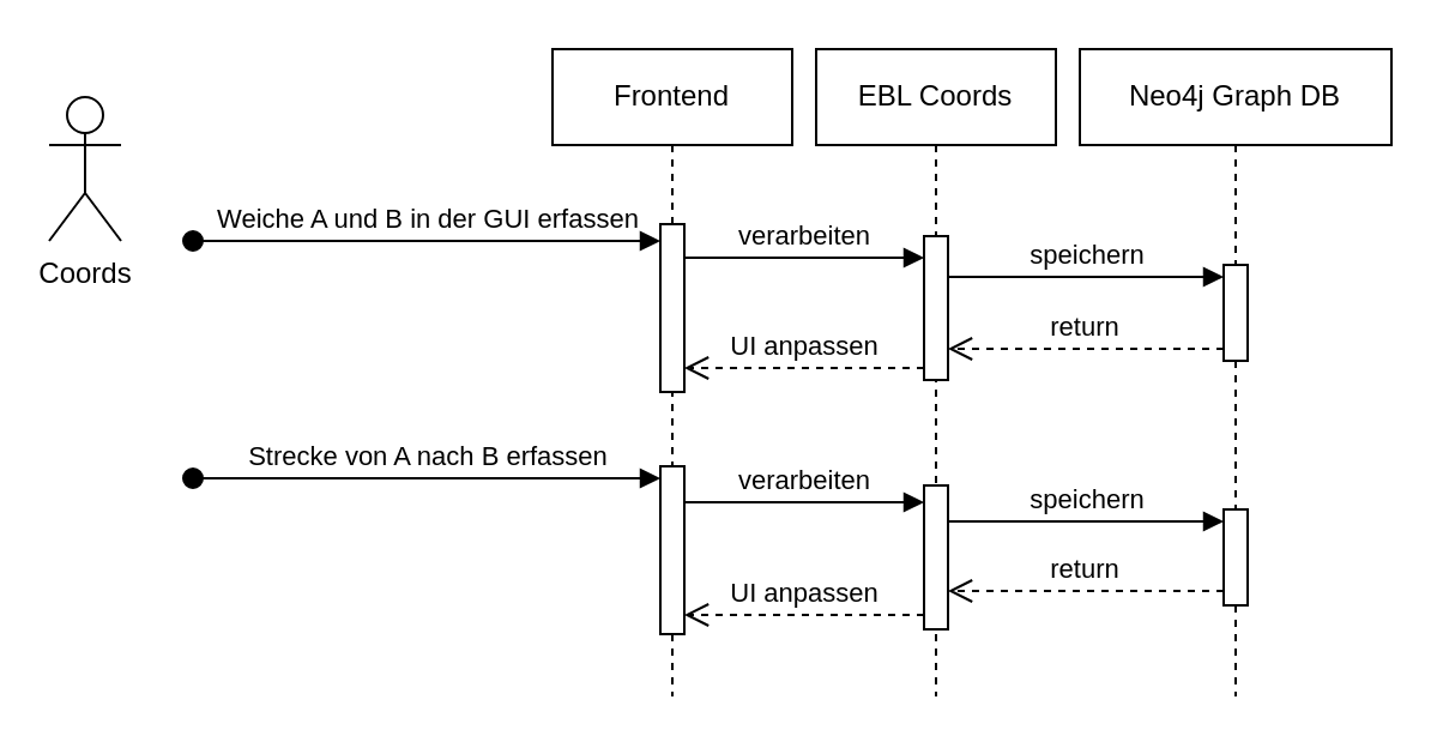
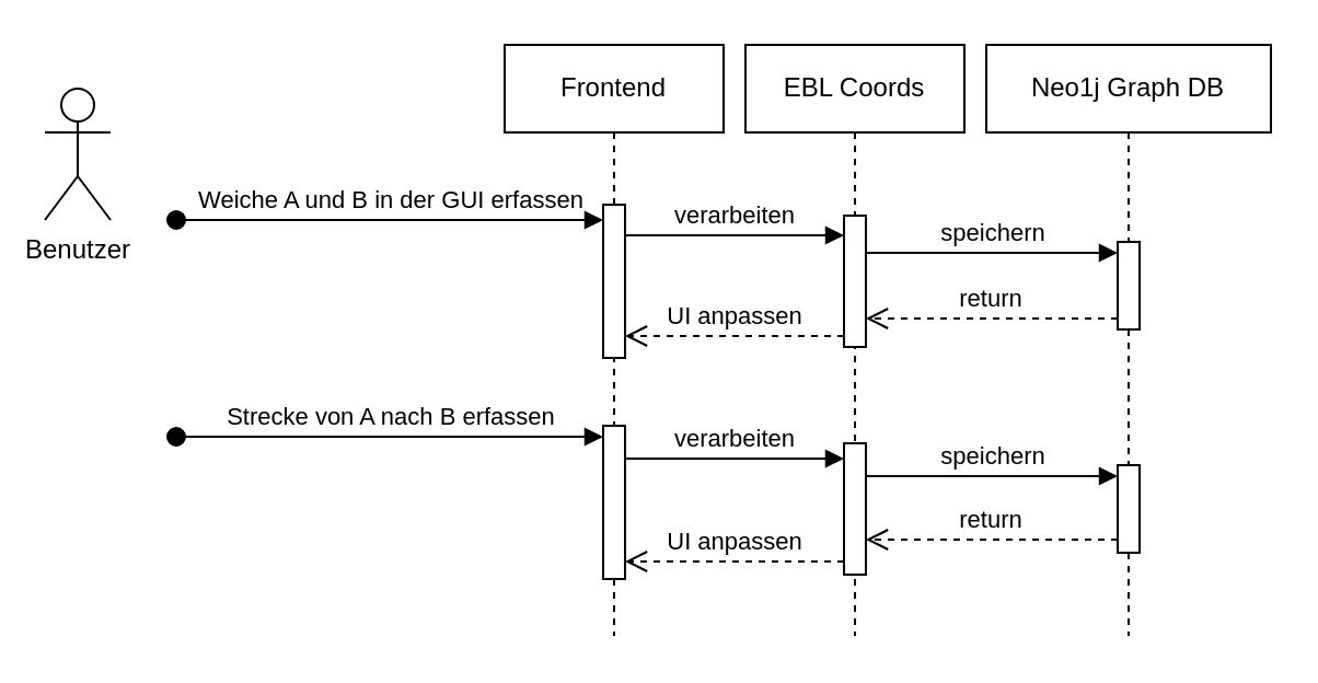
- <mxCell id="2" value="Neo4j Graph DB" style="shape=umlLifeline;perimeter=lifelinePerimeter;whiteSpace=wrap;html=1;container=1;dropTarget=0;collapsible=0;recursiveResize=0;outlineConnect=0;portConstraint=eastwest;newEdgeStyle={&quot;curved&quot;:0,&quot;rounded&quot;:0};" vertex="1" parent="1"><mxGeometry x="450" y="20" width="130" height="270" as="geometry" /></mxCell>
+ <mxCell id="2" value="Neo1j Graph DB" style="shape=umlLifeline;perimeter=lifelinePerimeter;whiteSpace=wrap;html=1;container=1;dropTarget=0;collapsible=0;recursiveResize=0;outlineConnect=0;portConstraint=eastwest;newEdgeStyle={&quot;curved&quot;:0,&quot;rounded&quot;:0};" vertex="1" parent="1"><mxGeometry x="450" y="20" width="130" height="270" as="geometry" /></mxCell>
- <mxCell id="10" value="Coords" style="shape=umlActor;verticalLabelPosition=bottom;verticalAlign=top;html=1;outlineConnect=0;" vertex="1" parent="1"><mxGeometry x="20" y="40" width="30" height="60" as="geometry" /></mxCell>
+ <mxCell id="10" value="Benutzer" style="shape=umlActor;verticalLabelPosition=bottom;verticalAlign=top;html=1;outlineConnect=0;" vertex="1" parent="1"><mxGeometry x="20" y="40" width="30" height="60" as="geometry" /></mxCell>
